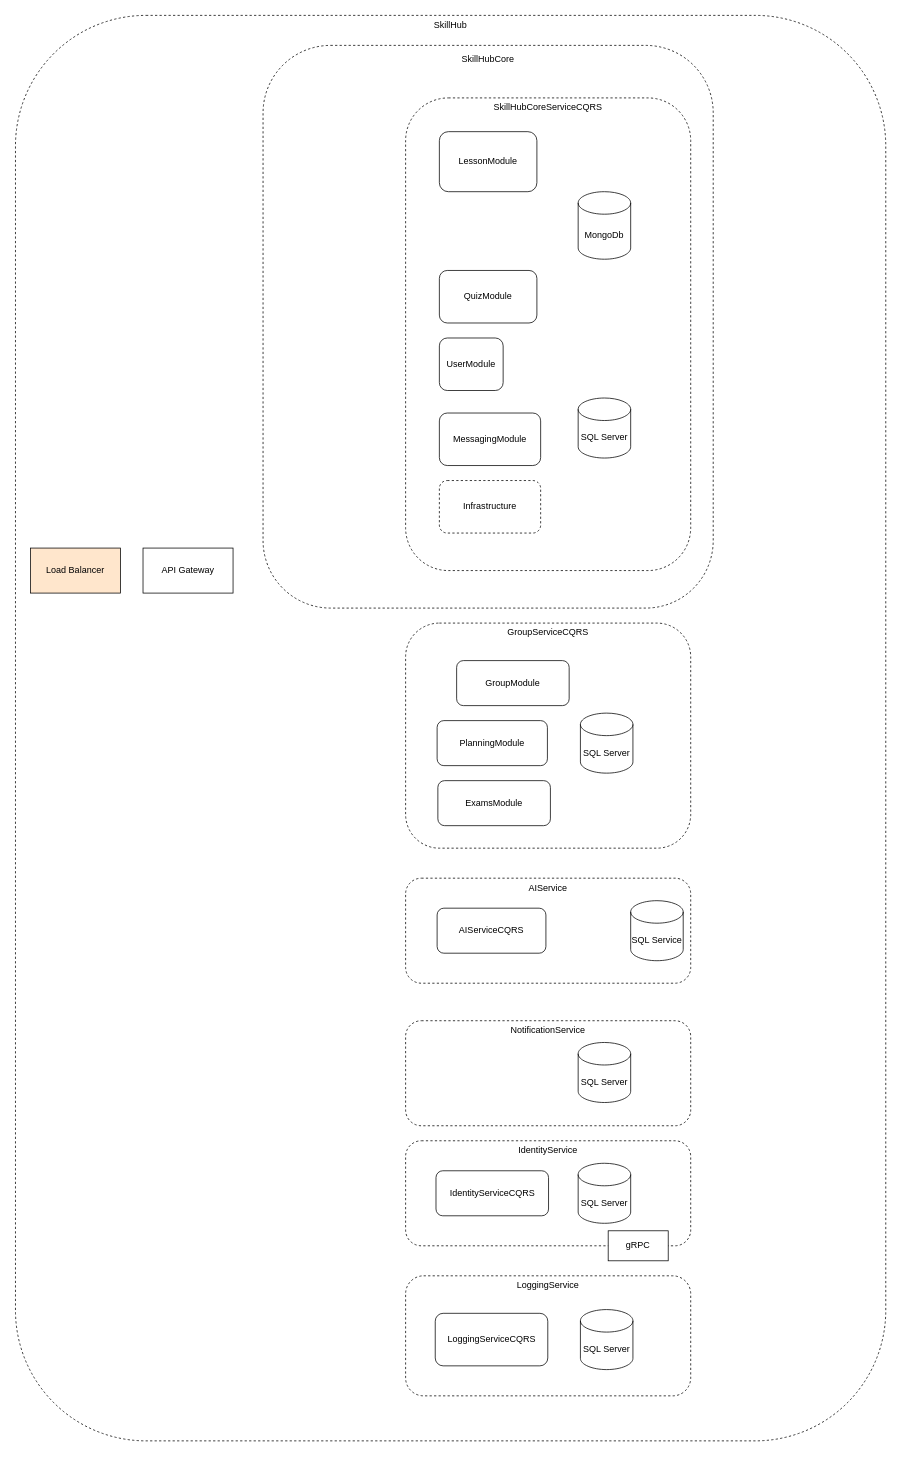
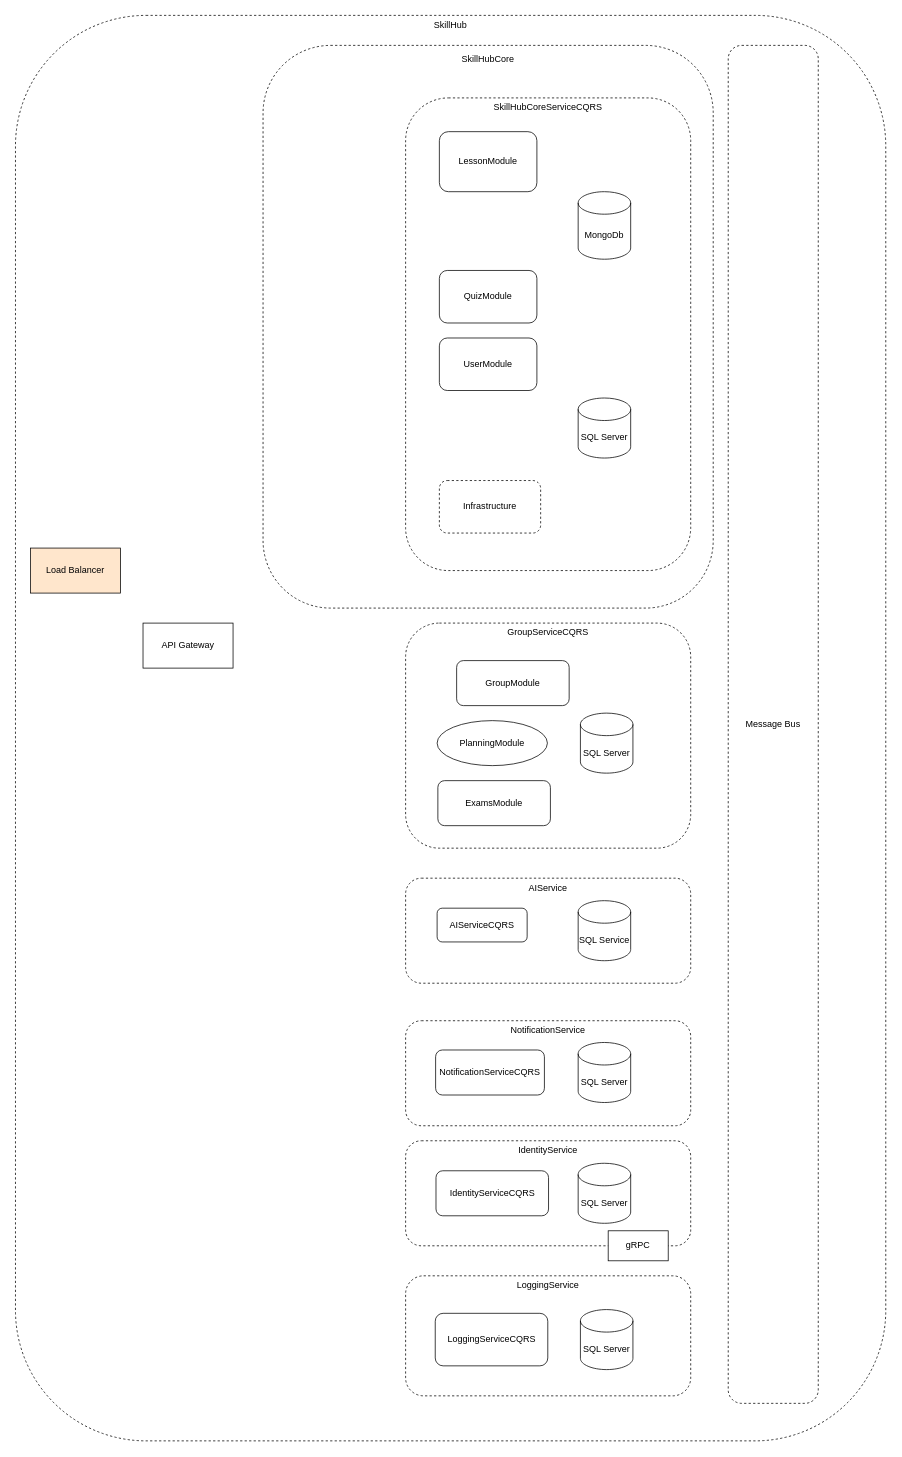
- <mxCell id="7" value="UserModule" style="rounded=1;whiteSpace=wrap;html=1;" vertex="1" parent="1"><mxGeometry x="585" y="450" width="85" height="70" as="geometry" /></mxCell>
+ <mxCell id="7" value="UserModule" style="rounded=1;whiteSpace=wrap;html=1;" vertex="1" parent="1"><mxGeometry x="585" y="450" width="130" height="70" as="geometry" /></mxCell>
- <mxCell id="27" value="MessagingModule" style="rounded=1;whiteSpace=wrap;html=1;" vertex="1" parent="1"><mxGeometry x="585" y="550" width="135" height="70" as="geometry" /></mxCell>
- <mxCell id="23" value="API Gateway" style="rounded=0;whiteSpace=wrap;html=1;" vertex="1" parent="1"><mxGeometry x="190" y="730" width="120" height="60" as="geometry" /></mxCell>
+ <mxCell id="23" value="API Gateway" style="rounded=0;whiteSpace=wrap;html=1;" vertex="1" parent="1"><mxGeometry x="190" y="830" width="120" height="60" as="geometry" /></mxCell>
+ <mxCell id="22" value="Message Bus" style="rounded=1;whiteSpace=wrap;html=1;dashed=1;" vertex="1" parent="1"><mxGeometry x="970" y="60" width="120" height="1810" as="geometry" /></mxCell>
- <mxCell id="28" value="PlanningModule" style="rounded=1;whiteSpace=wrap;html=1;" vertex="1" parent="1"><mxGeometry x="582" y="960" width="147" height="60" as="geometry" /></mxCell>
+ <mxCell id="28" value="PlanningModule" style="ellipse;whiteSpace=wrap;html=1;" vertex="1" parent="1"><mxGeometry x="582" y="960" width="147" height="60" as="geometry" /></mxCell>
- <mxCell id="31" value="AIServiceCQRS" style="rounded=1;whiteSpace=wrap;html=1;" vertex="1" parent="1"><mxGeometry x="582" y="1210" width="145" height="60" as="geometry" /></mxCell>
+ <mxCell id="31" value="AIServiceCQRS" style="rounded=1;whiteSpace=wrap;html=1;" vertex="1" parent="1"><mxGeometry x="582" y="1210" width="120" height="45" as="geometry" /></mxCell>
- <mxCell id="32" value="SQL Service" style="shape=cylinder3;whiteSpace=wrap;html=1;boundedLbl=1;backgroundOutline=1;size=15;" vertex="1" parent="1"><mxGeometry x="840" y="1200" width="70" height="80" as="geometry" /></mxCell>
+ <mxCell id="32" value="SQL Service" style="shape=cylinder3;whiteSpace=wrap;html=1;boundedLbl=1;backgroundOutline=1;size=15;" vertex="1" parent="1"><mxGeometry x="770" y="1200" width="70" height="80" as="geometry" /></mxCell>
+ <mxCell id="19" value="NotificationServiceCQRS" style="rounded=1;whiteSpace=wrap;html=1;" vertex="1" parent="1"><mxGeometry x="580" y="1399" width="145" height="60" as="geometry" /></mxCell>
